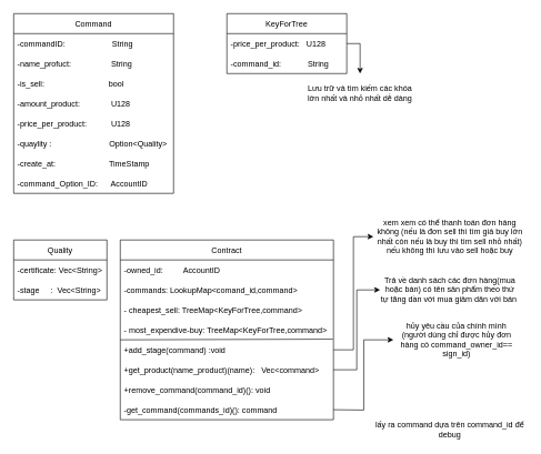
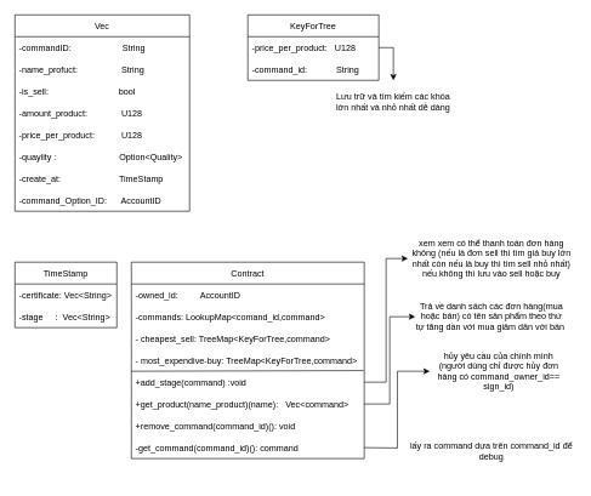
- <mxCell id="2" value="Command" style="swimlane;fontStyle=0;childLayout=stackLayout;horizontal=1;startSize=30;horizontalStack=0;resizeParent=1;resizeParentMax=0;resizeLast=0;collapsible=1;marginBottom=0;" vertex="1" parent="1"><mxGeometry x="20" y="20" width="240" height="270" as="geometry" /></mxCell>
+ <mxCell id="2" value="Vec" style="swimlane;fontStyle=0;childLayout=stackLayout;horizontal=1;startSize=30;horizontalStack=0;resizeParent=1;resizeParentMax=0;resizeLast=0;collapsible=1;marginBottom=0;" vertex="1" parent="1"><mxGeometry x="20" y="20" width="240" height="270" as="geometry" /></mxCell>
- <mxCell id="11" value="Quality" style="swimlane;fontStyle=0;childLayout=stackLayout;horizontal=1;startSize=30;horizontalStack=0;resizeParent=1;resizeParentMax=0;resizeLast=0;collapsible=1;marginBottom=0;" vertex="1" parent="1"><mxGeometry x="20" y="360" width="140" height="90" as="geometry" /></mxCell>
+ <mxCell id="11" value="TimeStamp" style="swimlane;fontStyle=0;childLayout=stackLayout;horizontal=1;startSize=30;horizontalStack=0;resizeParent=1;resizeParentMax=0;resizeLast=0;collapsible=1;marginBottom=0;" vertex="1" parent="1"><mxGeometry x="20" y="360" width="140" height="90" as="geometry" /></mxCell>
- <mxCell id="22" value="-get_command(commands_id)(): command" style="text;strokeColor=none;fillColor=none;align=left;verticalAlign=middle;spacingLeft=4;spacingRight=4;overflow=hidden;points=[[0,0.5],[1,0.5]];portConstraint=eastwest;rotatable=0;" vertex="1" parent="14"><mxGeometry y="240" width="320" height="30" as="geometry" /></mxCell>
+ <mxCell id="22" value="-get_command(command_id)(): command" style="text;strokeColor=none;fillColor=none;align=left;verticalAlign=middle;spacingLeft=4;spacingRight=4;overflow=hidden;points=[[0,0.5],[1,0.5]];portConstraint=eastwest;rotatable=0;" vertex="1" parent="14"><mxGeometry y="240" width="320" height="30" as="geometry" /></mxCell>
- <mxCell id="36" value="lấy ra command dựa trên command_id để debug" style="text;html=1;strokeColor=none;fillColor=none;align=center;verticalAlign=middle;whiteSpace=wrap;rounded=0;" vertex="1" parent="1"><mxGeometry x="560" y="630" width="230" height="30" as="geometry" /></mxCell>
+ <mxCell id="36" value="lấy ra command dựa trên command_id để debug" style="text;html=1;strokeColor=none;fillColor=none;align=center;verticalAlign=middle;whiteSpace=wrap;rounded=0;" vertex="1" parent="1"><mxGeometry x="560" y="605" width="230" height="30" as="geometry" /></mxCell>
